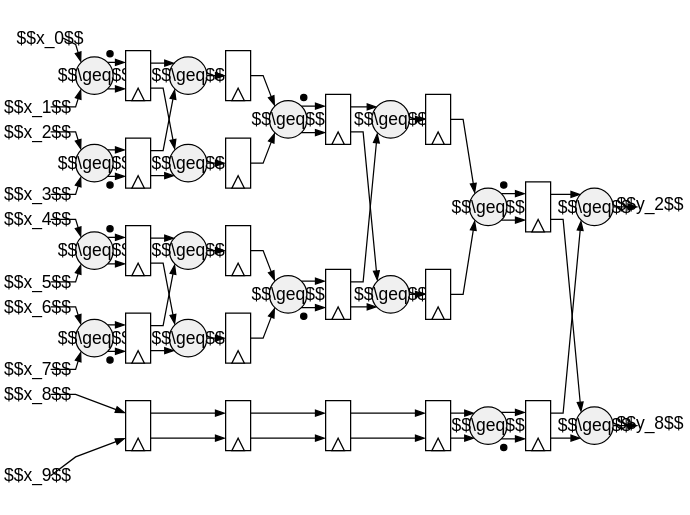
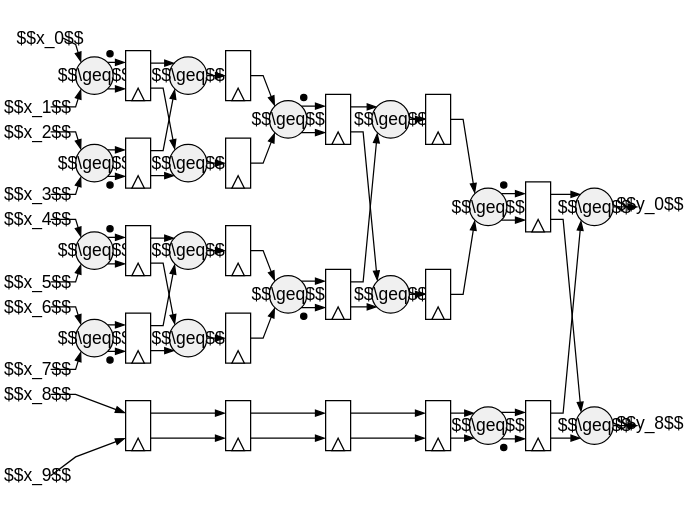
- <mxCell id="157" value="&lt;font style=&quot;font-size: 14px;&quot;&gt;$$y_2$$&lt;/font&gt;" style="text;html=1;align=center;verticalAlign=middle;whiteSpace=wrap;rounded=0;" vertex="1" parent="1"><mxGeometry x="510" y="152.5" width="20" height="20" as="geometry" /></mxCell>
+ <mxCell id="157" value="&lt;font style=&quot;font-size: 14px;&quot;&gt;$$y_0$$&lt;/font&gt;" style="text;html=1;align=center;verticalAlign=middle;whiteSpace=wrap;rounded=0;" vertex="1" parent="1"><mxGeometry x="510" y="152.5" width="20" height="20" as="geometry" /></mxCell>
